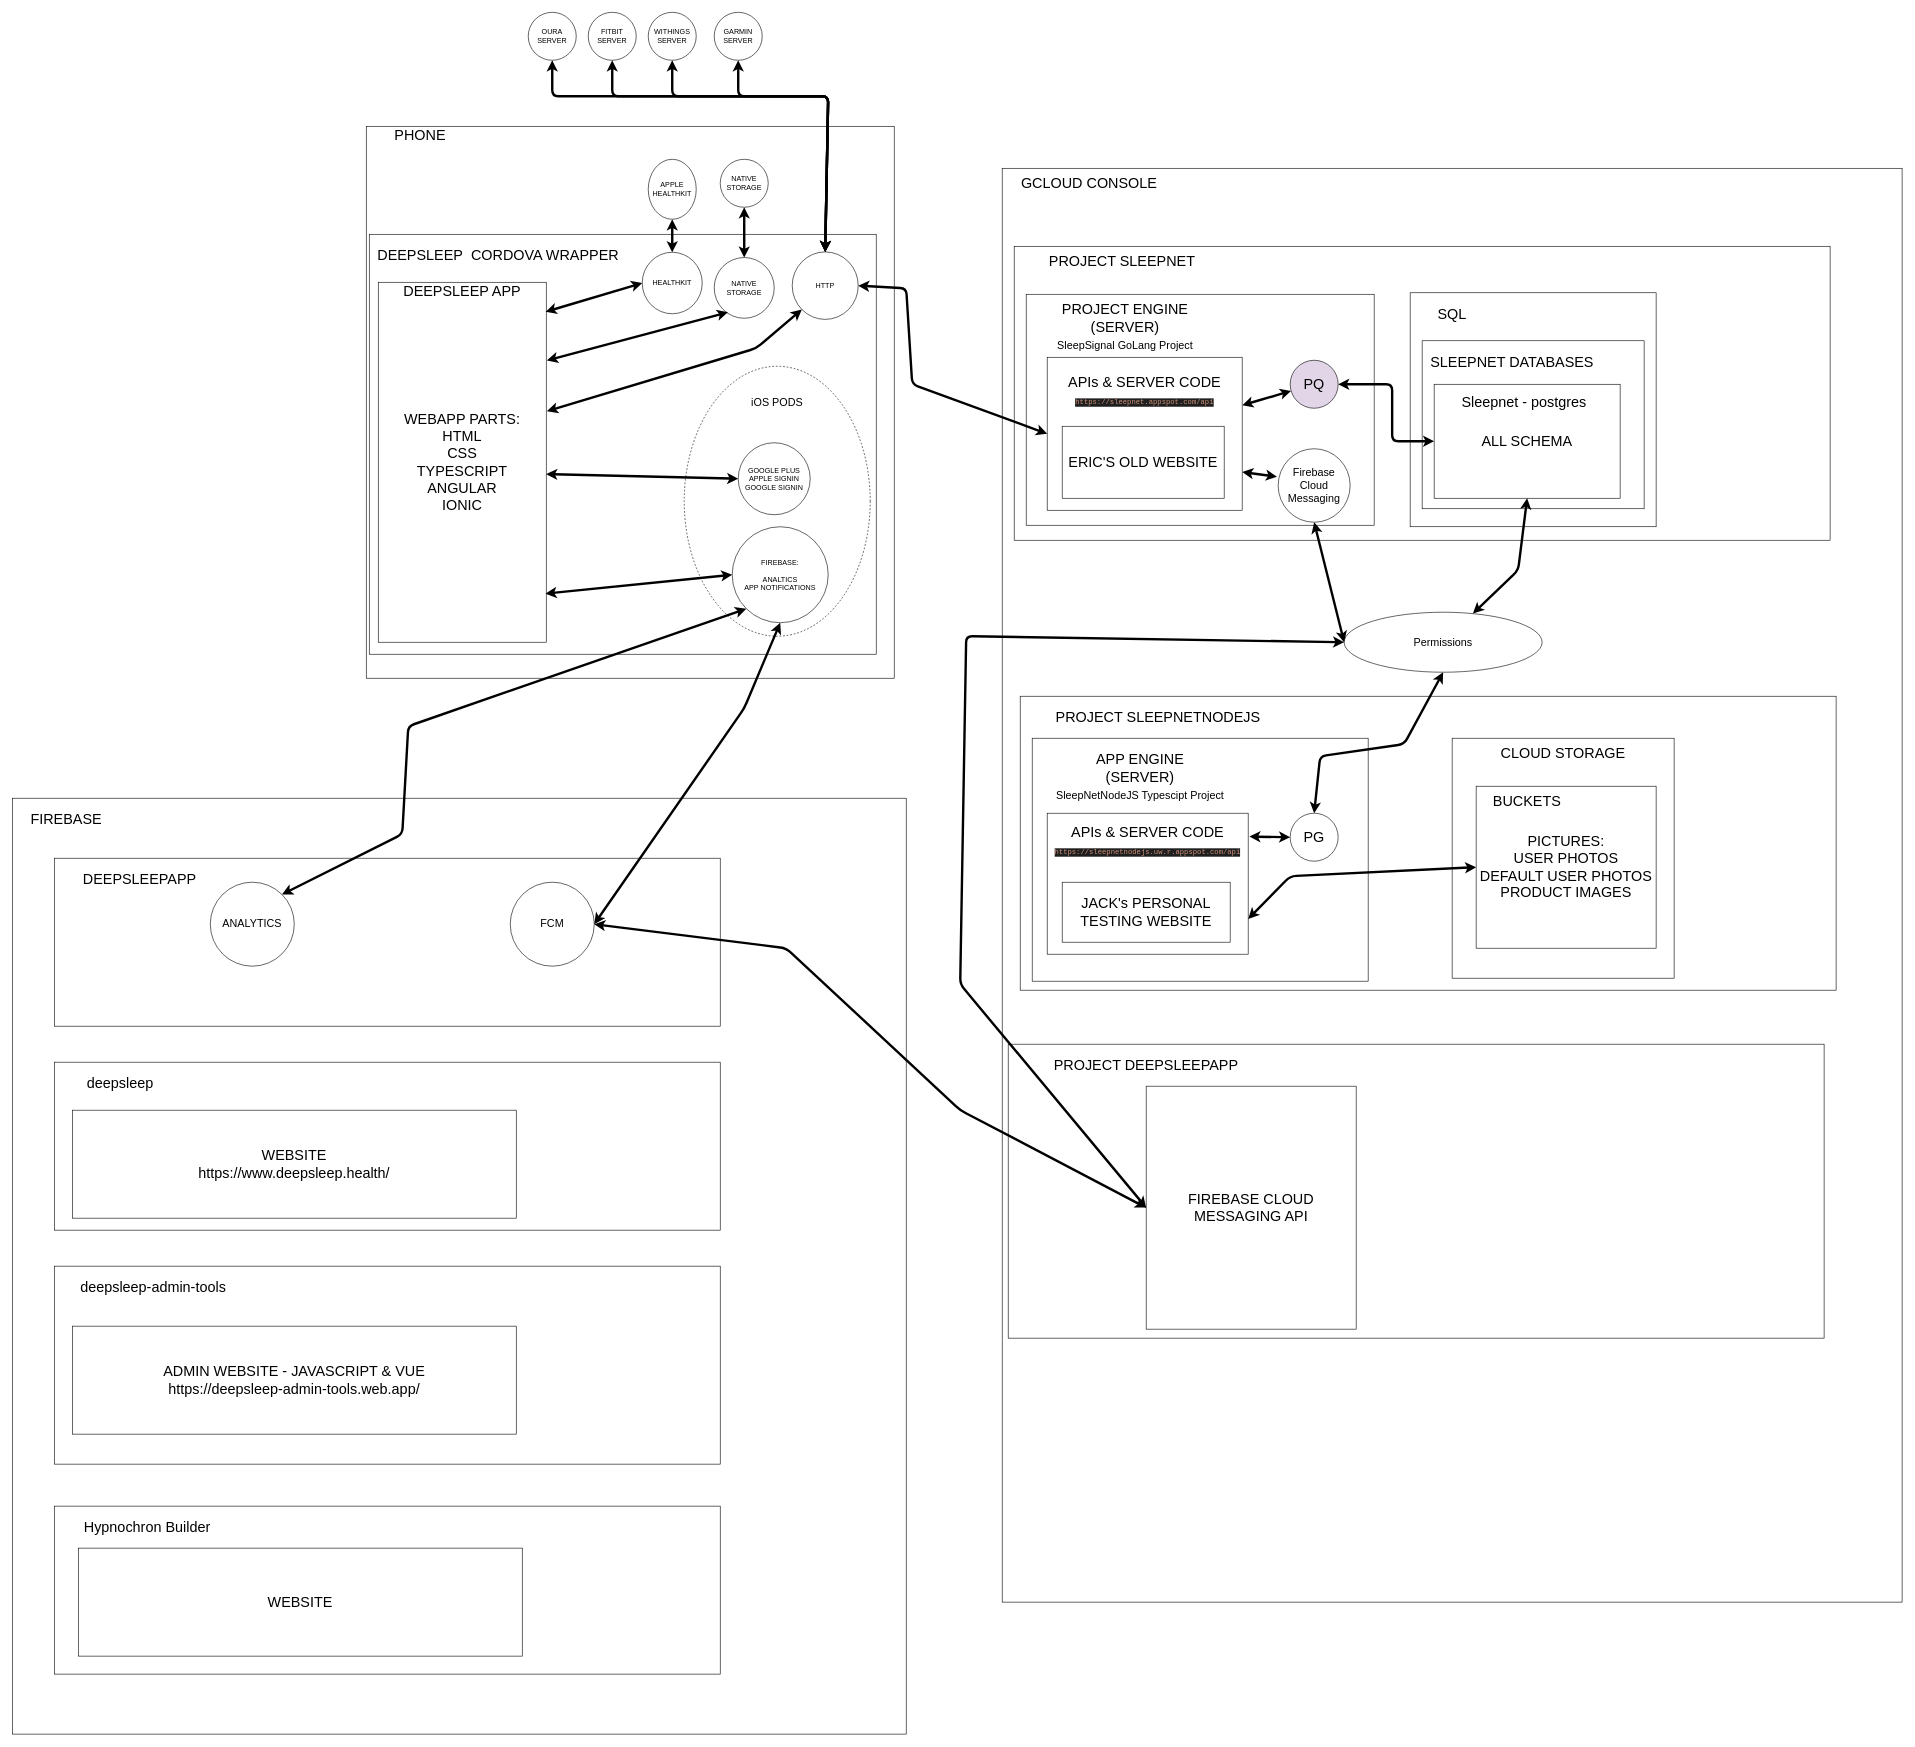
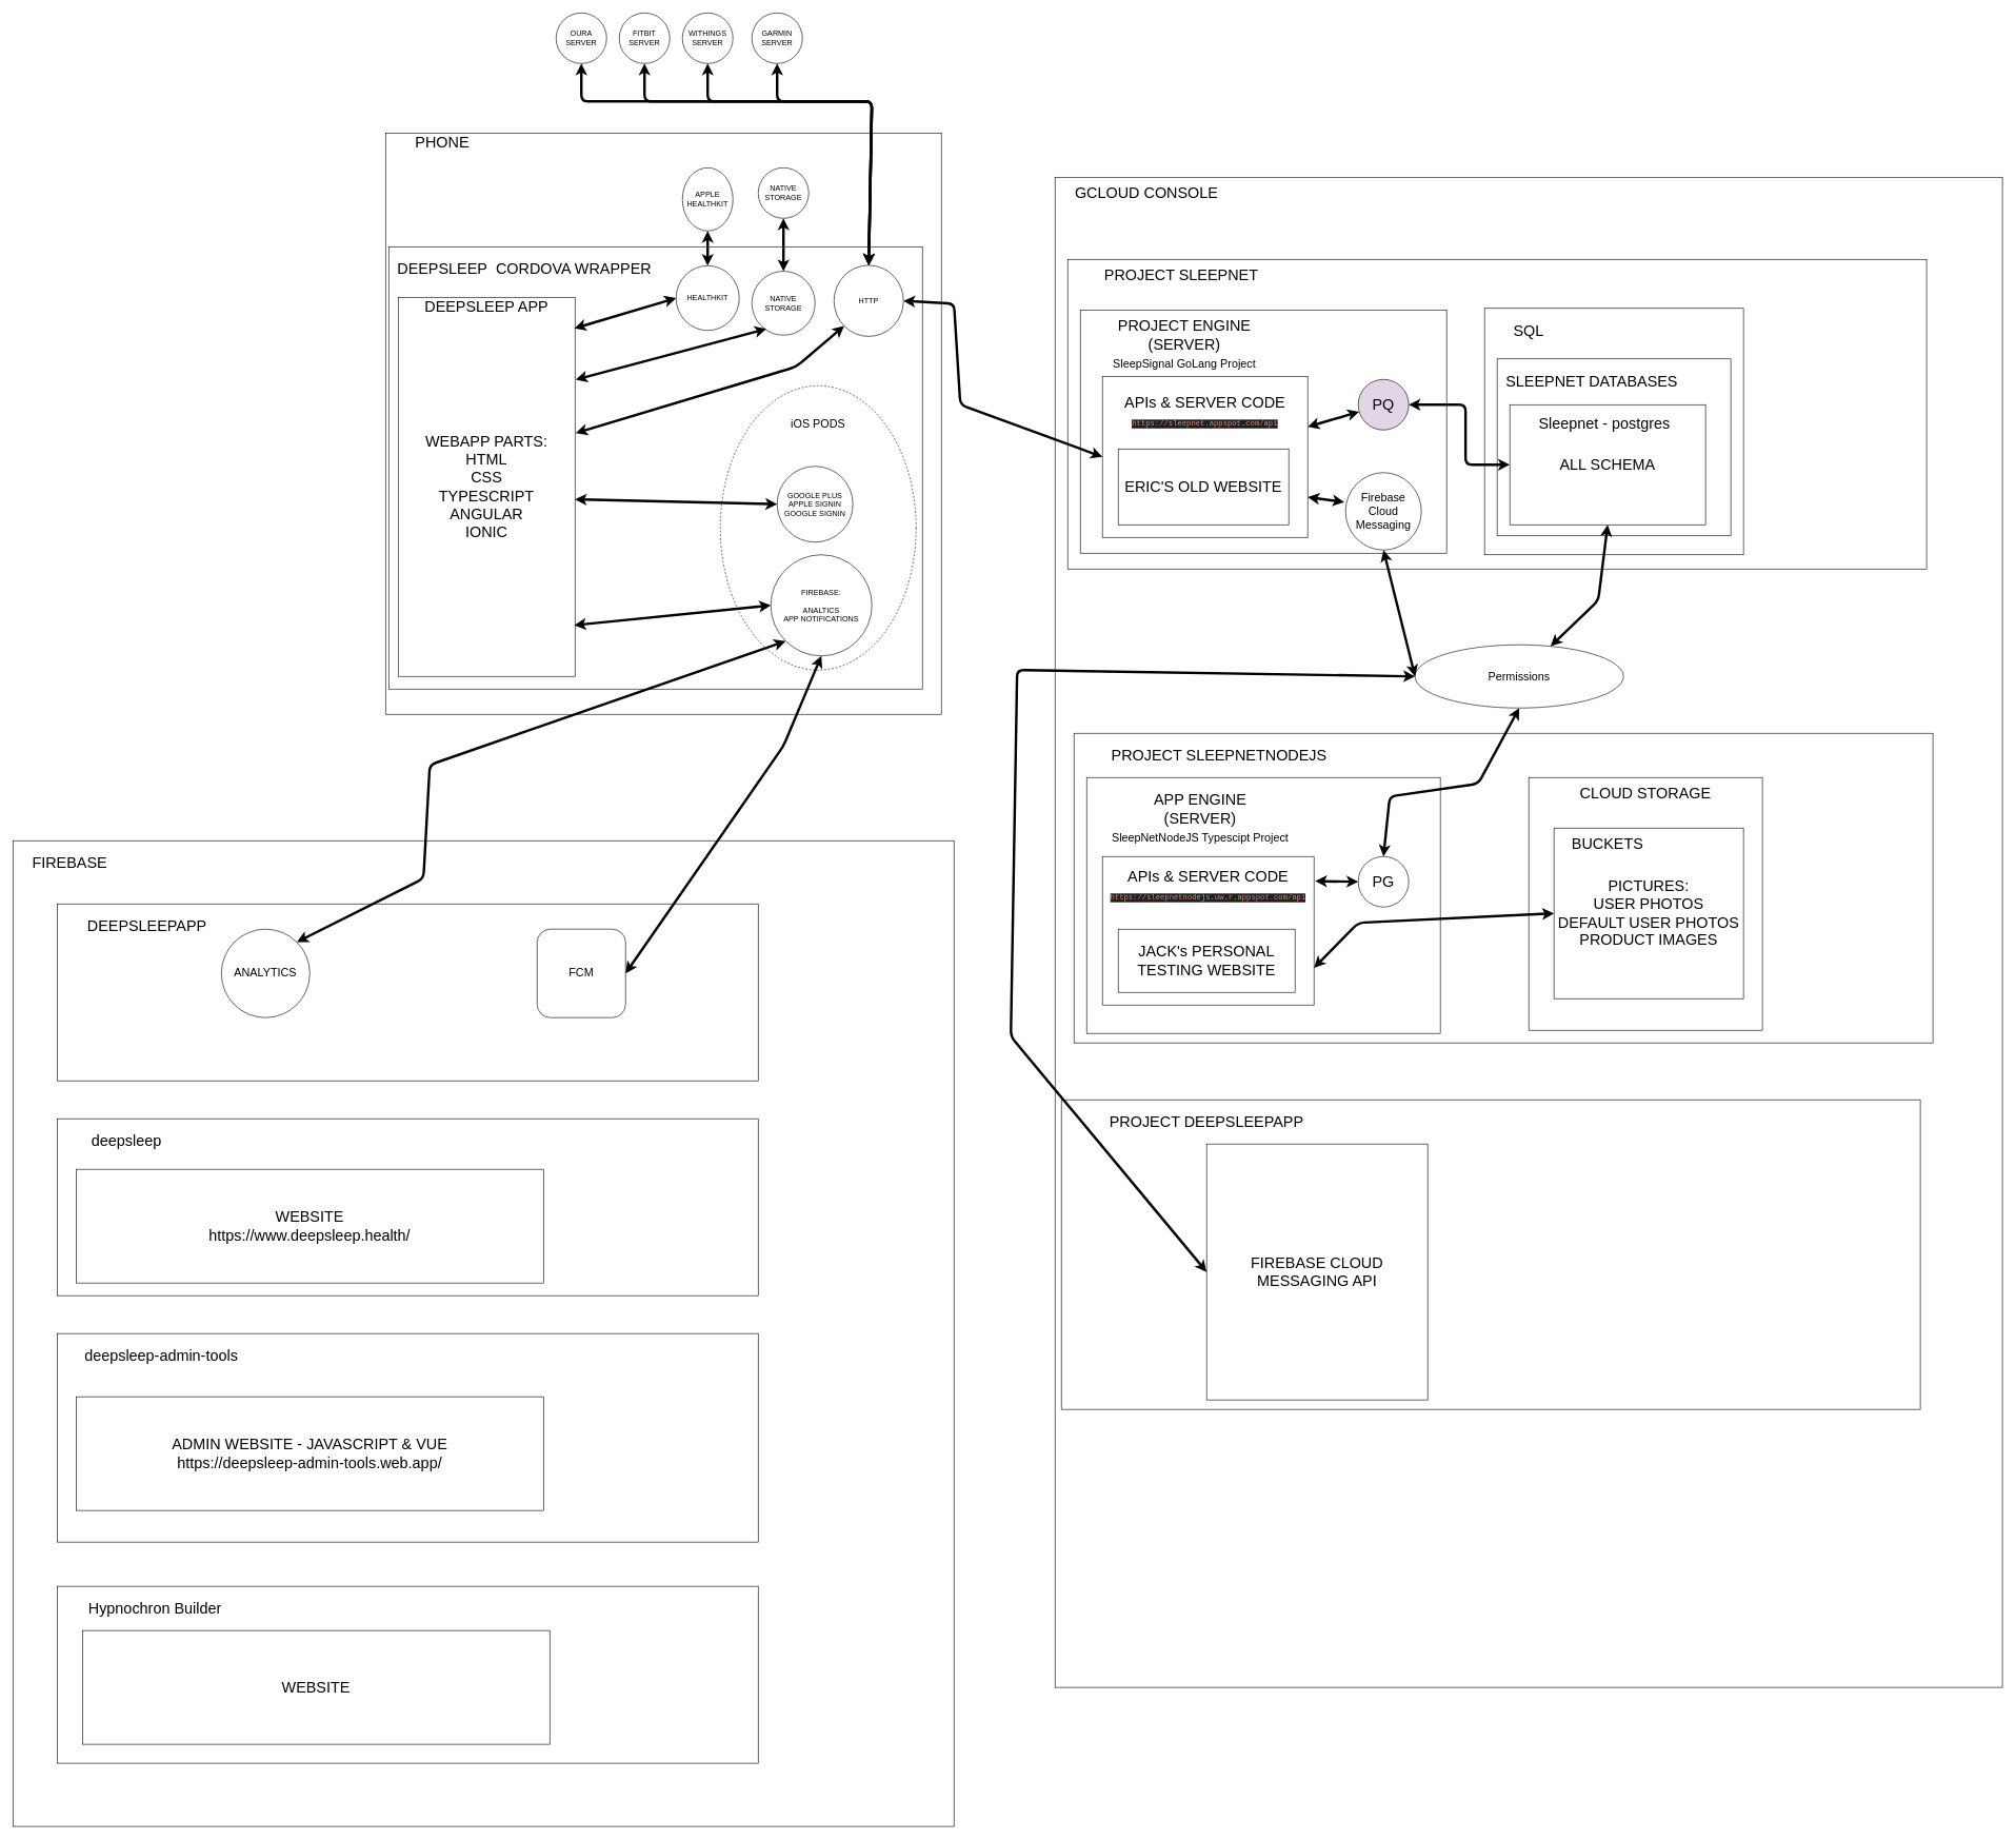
- <mxCell id="78" value="FCM" style="ellipse;whiteSpace=wrap;html=1;fontSize=18;" parent="1" vertex="1"><mxGeometry x="850" y="1470" width="140" height="140" as="geometry" /></mxCell>
+ <mxCell id="78" value="FCM" style="whiteSpace=wrap;html=1;fontSize=18;rounded=1;" parent="1" vertex="1"><mxGeometry x="850" y="1470" width="140" height="140" as="geometry" /></mxCell>
- <mxCell id="90" value="" style="edgeStyle=none;html=1;fontSize=24;startArrow=classic;startFill=1;entryX=0;entryY=0.5;entryDx=0;entryDy=0;fillColor=#0050ef;strokeColor=#000000;strokeWidth=4;exitX=1;exitY=0.5;exitDx=0;exitDy=0;" parent="1" source="78" target="88" edge="1"><mxGeometry relative="1" as="geometry"><mxPoint x="1060" y="1857.5" as="sourcePoint" /><mxPoint x="1370" y="1355" as="targetPoint" /><Array as="points"><mxPoint x="1310" y="1580" /><mxPoint x="1600" y="1850" /></Array></mxGeometry></mxCell>
